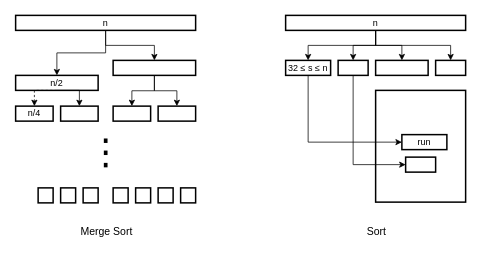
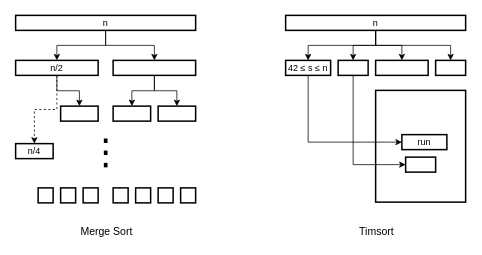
- <mxCell id="28" value="&lt;font style=&quot;font-size: 12px&quot;&gt;&lt;font color=&quot;#000000&quot; style=&quot;font-size: 12px&quot;&gt;32&amp;nbsp;&lt;/font&gt;&lt;span style=&quot;color: rgb(0 , 0 , 0) ; font-family: &amp;#34;apple sd gothic neo&amp;#34; , &amp;#34;arial&amp;#34; , sans-serif ; text-align: left&quot;&gt;≤ s&amp;nbsp;&lt;/span&gt;&lt;span style=&quot;color: rgb(0 , 0 , 0) ; font-family: &amp;#34;apple sd gothic neo&amp;#34; , &amp;#34;arial&amp;#34; , sans-serif ; text-align: left&quot;&gt;≤&amp;nbsp;&lt;/span&gt;&lt;span style=&quot;color: rgb(0 , 0 , 0) ; font-family: &amp;#34;apple sd gothic neo&amp;#34; , &amp;#34;arial&amp;#34; , sans-serif ; text-align: left&quot;&gt;n&lt;/span&gt;&lt;/font&gt;" style="rounded=0;whiteSpace=wrap;html=1;fillColor=none;strokeColor=#000000;strokeWidth=2;" parent="1" vertex="1"><mxGeometry x="380" y="80" width="60" height="20" as="geometry" /></mxCell>
+ <mxCell id="28" value="&lt;font style=&quot;font-size: 12px&quot;&gt;&lt;font color=&quot;#000000&quot; style=&quot;font-size: 12px&quot;&gt;42&amp;nbsp;&lt;/font&gt;&lt;span style=&quot;color: rgb(0 , 0 , 0) ; font-family: &amp;#34;apple sd gothic neo&amp;#34; , &amp;#34;arial&amp;#34; , sans-serif ; text-align: left&quot;&gt;≤ s&amp;nbsp;&lt;/span&gt;&lt;span style=&quot;color: rgb(0 , 0 , 0) ; font-family: &amp;#34;apple sd gothic neo&amp;#34; , &amp;#34;arial&amp;#34; , sans-serif ; text-align: left&quot;&gt;≤&amp;nbsp;&lt;/span&gt;&lt;span style=&quot;color: rgb(0 , 0 , 0) ; font-family: &amp;#34;apple sd gothic neo&amp;#34; , &amp;#34;arial&amp;#34; , sans-serif ; text-align: left&quot;&gt;n&lt;/span&gt;&lt;/font&gt;" style="rounded=0;whiteSpace=wrap;html=1;fillColor=none;strokeColor=#000000;strokeWidth=2;" parent="1" vertex="1"><mxGeometry x="380" y="80" width="60" height="20" as="geometry" /></mxCell>
- <mxCell id="8" value="&lt;font color=&quot;#000000&quot;&gt;n/2&lt;/font&gt;" style="rounded=0;whiteSpace=wrap;html=1;fillColor=none;strokeColor=#000000;strokeWidth=2;" parent="1" vertex="1"><mxGeometry x="20" y="100" width="110" height="20" as="geometry" /></mxCell>
+ <mxCell id="8" value="&lt;font color=&quot;#000000&quot;&gt;n/2&lt;/font&gt;" style="rounded=0;whiteSpace=wrap;html=1;fillColor=none;strokeColor=#000000;strokeWidth=2;" parent="1" vertex="1"><mxGeometry x="20" y="80" width="110" height="20" as="geometry" /></mxCell>
- <mxCell id="12" value="&lt;font color=&quot;#000000&quot;&gt;n/4&lt;/font&gt;" style="rounded=0;whiteSpace=wrap;html=1;fillColor=none;strokeColor=#000000;strokeWidth=2;" parent="1" vertex="1"><mxGeometry x="20" y="141" width="50" height="20" as="geometry" /></mxCell>
+ <mxCell id="12" value="&lt;font color=&quot;#000000&quot;&gt;n/4&lt;/font&gt;" style="rounded=0;whiteSpace=wrap;html=1;fillColor=none;strokeColor=#000000;strokeWidth=2;" parent="1" vertex="1"><mxGeometry x="20" y="191" width="50" height="20" as="geometry" /></mxCell>
- <mxCell id="38" value="Sort" style="text;html=1;align=center;verticalAlign=middle;resizable=0;points=[];autosize=1;strokeColor=none;fontSize=14;fontColor=#000000;" parent="1" vertex="1"><mxGeometry x="472.5" y="297" width="56" height="21" as="geometry" /></mxCell>
+ <mxCell id="38" value="Timsort" style="text;html=1;align=center;verticalAlign=middle;resizable=0;points=[];autosize=1;strokeColor=none;fontSize=14;fontColor=#000000;" parent="1" vertex="1"><mxGeometry x="472.5" y="297" width="56" height="21" as="geometry" /></mxCell>
